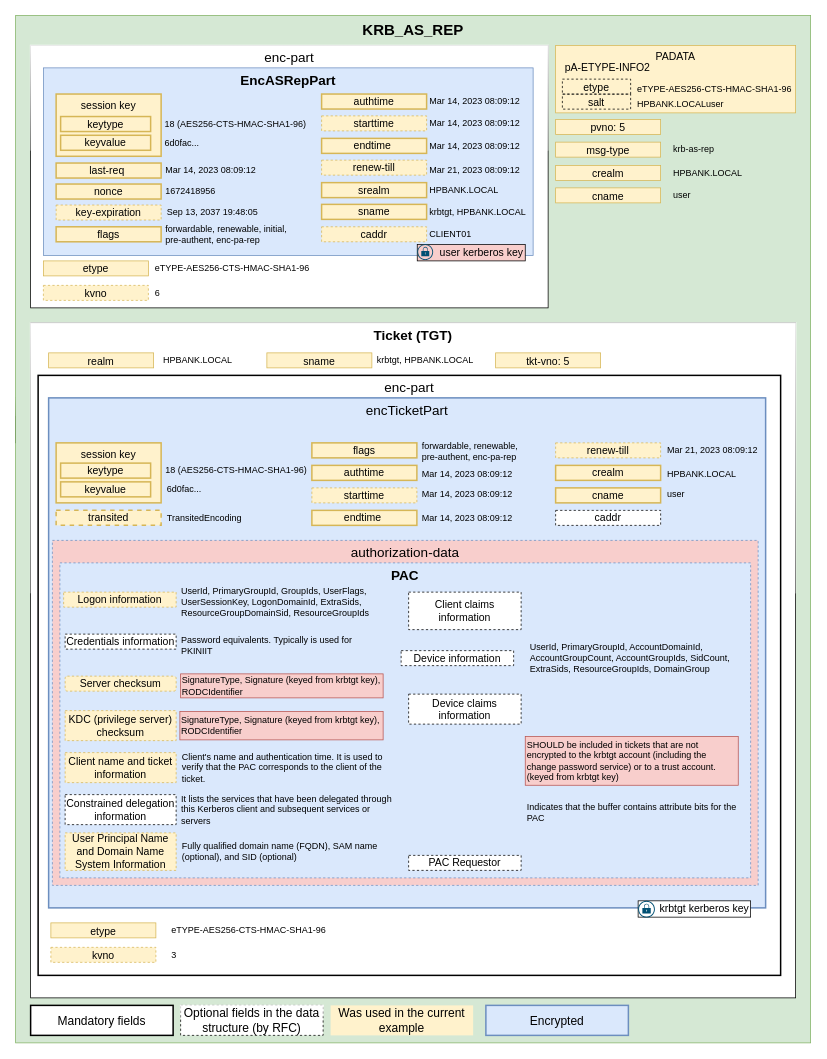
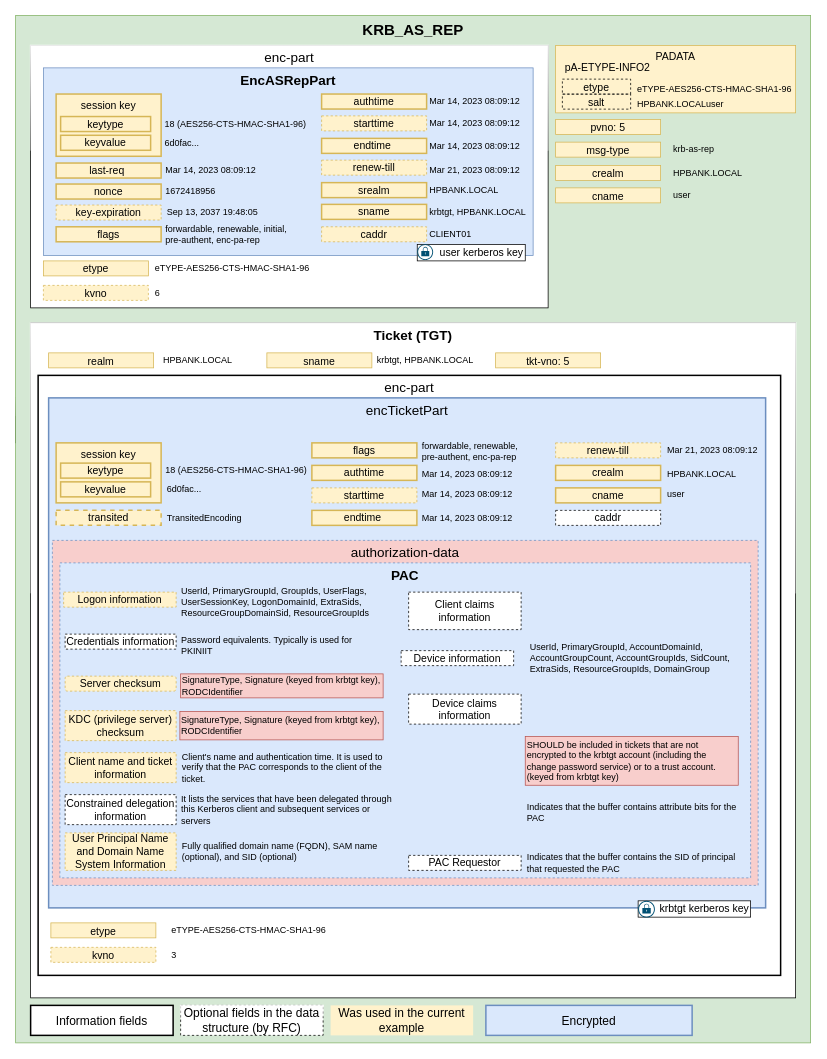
- <mxCell id="41" value="user kerberos key" style="rounded=0;whiteSpace=wrap;html=1;shadow=0;fontSize=14;align=right;fillColor=#f8cecc;" parent="40" vertex="1"><mxGeometry x="-30" y="0.6" width="144.01" height="21.76" as="geometry" /></mxCell>
+ <mxCell id="41" value="user kerberos key" style="rounded=0;whiteSpace=wrap;html=1;shadow=0;fontSize=14;align=right;" parent="40" vertex="1"><mxGeometry x="-30" y="0.6" width="144.01" height="21.76" as="geometry" /></mxCell>
+ <mxCell id="100" value="&lt;p data-pm-slice=&quot;1 1 [&amp;quot;table&amp;quot;,{},&amp;quot;tr&amp;quot;,{},&amp;quot;td&amp;quot;,{&amp;quot;colspan&amp;quot;:1,&amp;quot;rowspan&amp;quot;:1,&amp;quot;alignment&amp;quot;:&amp;quot;&amp;quot;}]&quot;&gt;Indicates that the buffer contains the SID of principal that requested the PAC&lt;/p&gt;" style="text;whiteSpace=wrap;html=1;align=left;verticalAlign=middle;" parent="1" vertex="1"><mxGeometry x="699.51" y="1135" width="284" height="30" as="geometry" /></mxCell>
- <mxCell id="7" value="Mandatory fields" style="rounded=0;whiteSpace=wrap;html=1;strokeColor=default;fontSize=16;strokeWidth=2;" parent="1" vertex="1"><mxGeometry x="40" y="1340" width="190" height="40" as="geometry" /></mxCell>
+ <mxCell id="7" value="Information fields" style="rounded=0;whiteSpace=wrap;html=1;strokeColor=default;fontSize=16;strokeWidth=2;" parent="1" vertex="1"><mxGeometry x="40" y="1340" width="190" height="40" as="geometry" /></mxCell>
- <mxCell id="12" value="Encrypted" style="rounded=0;whiteSpace=wrap;html=1;strokeColor=#6c8ebf;fontSize=16;strokeWidth=2;fillColor=#dae8fc;" parent="1" vertex="1"><mxGeometry x="647.01" y="1340" width="190" height="40" as="geometry" /></mxCell>
+ <mxCell id="12" value="Encrypted" style="rounded=0;whiteSpace=wrap;html=1;strokeColor=#6c8ebf;fontSize=16;strokeWidth=2;fillColor=#dae8fc;" parent="1" vertex="1"><mxGeometry x="647.01" y="1340" width="275" height="40" as="geometry" /></mxCell>
